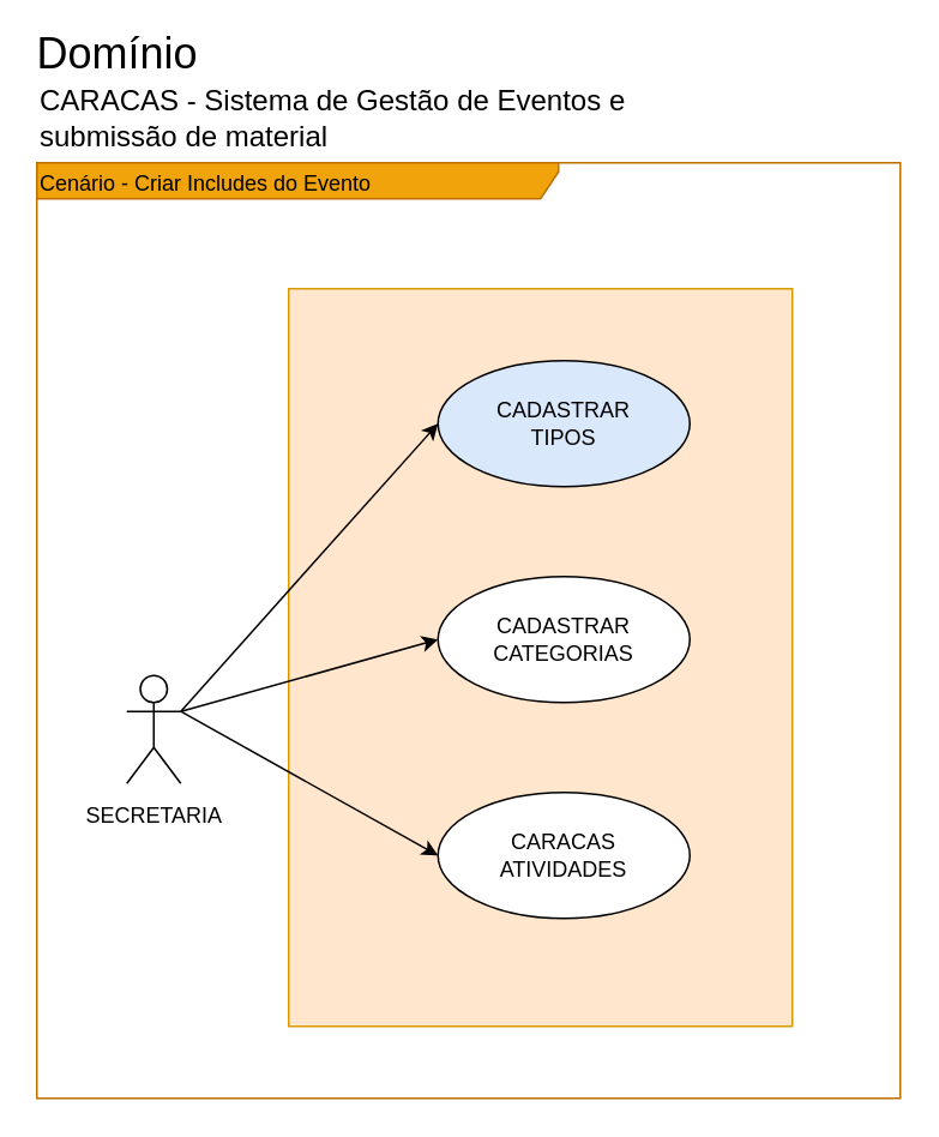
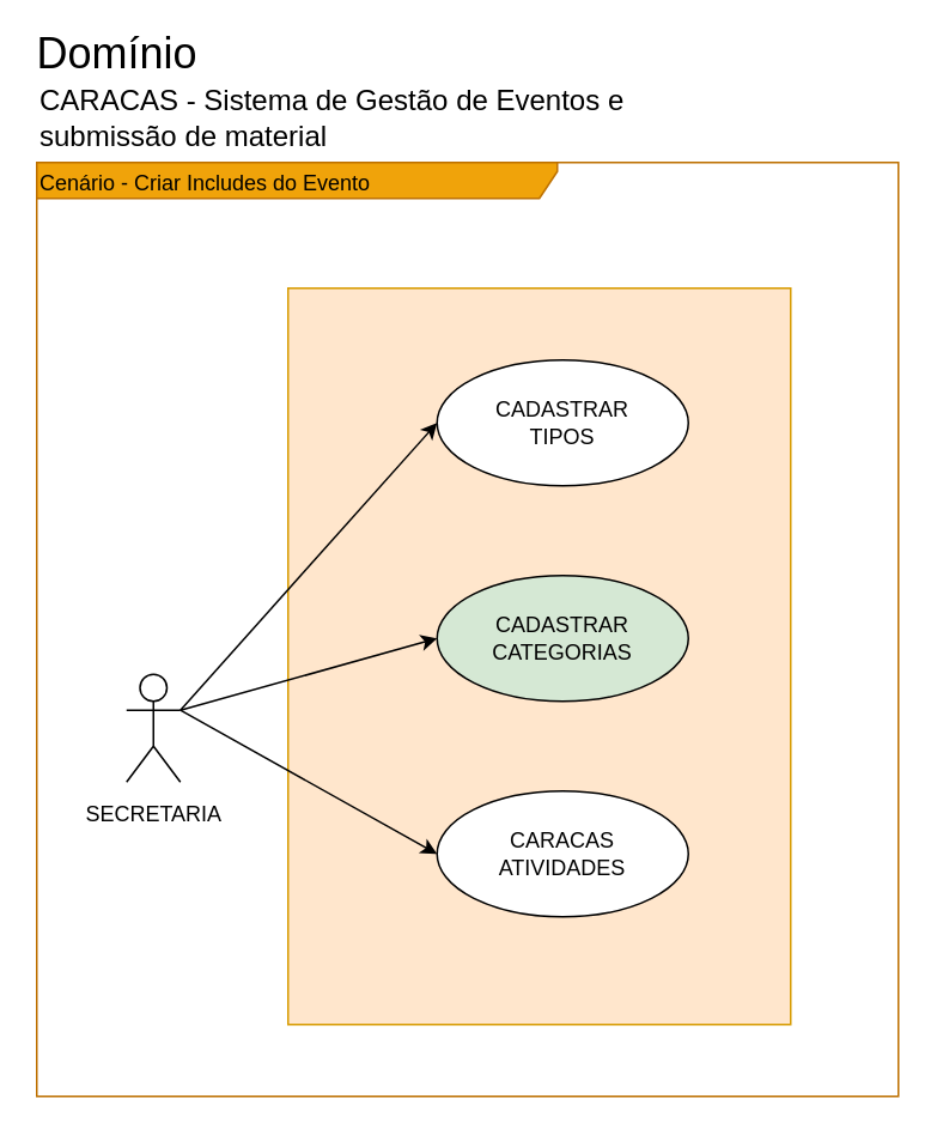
- <mxCell id="7" value="&lt;font color=&quot;#000000&quot;&gt;CADASTRAR &lt;br&gt;TIPOS&lt;/font&gt;" style="ellipse;whiteSpace=wrap;html=1;fontSize=12;align=center;strokeColor=#000000;fillColor=#dae8fc;" parent="1" vertex="1"><mxGeometry x="243" y="200" width="140" height="70" as="geometry" /></mxCell>
+ <mxCell id="7" value="&lt;font color=&quot;#000000&quot;&gt;CADASTRAR &lt;br&gt;TIPOS&lt;/font&gt;" style="ellipse;whiteSpace=wrap;html=1;fontSize=12;align=center;strokeColor=#000000;fillColor=#FFFFFF;" parent="1" vertex="1"><mxGeometry x="243" y="200" width="140" height="70" as="geometry" /></mxCell>
- <mxCell id="8" value="&lt;font color=&quot;#000000&quot;&gt;CADASTRAR &lt;br&gt;CATEGORIAS&lt;/font&gt;" style="ellipse;whiteSpace=wrap;html=1;fontSize=12;align=center;strokeColor=#000000;fillColor=#FFFFFF;" parent="1" vertex="1"><mxGeometry x="243" y="320" width="140" height="70" as="geometry" /></mxCell>
+ <mxCell id="8" value="&lt;font color=&quot;#000000&quot;&gt;CADASTRAR &lt;br&gt;CATEGORIAS&lt;/font&gt;" style="ellipse;whiteSpace=wrap;html=1;fontSize=12;align=center;strokeColor=#000000;fillColor=#d5e8d4;" parent="1" vertex="1"><mxGeometry x="243" y="320" width="140" height="70" as="geometry" /></mxCell>
